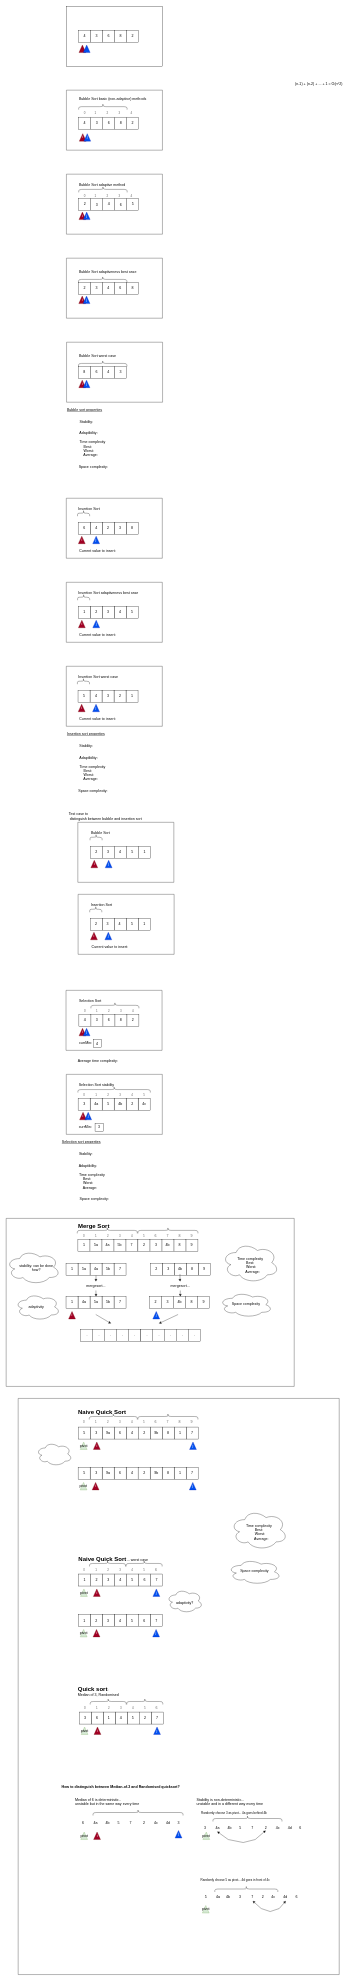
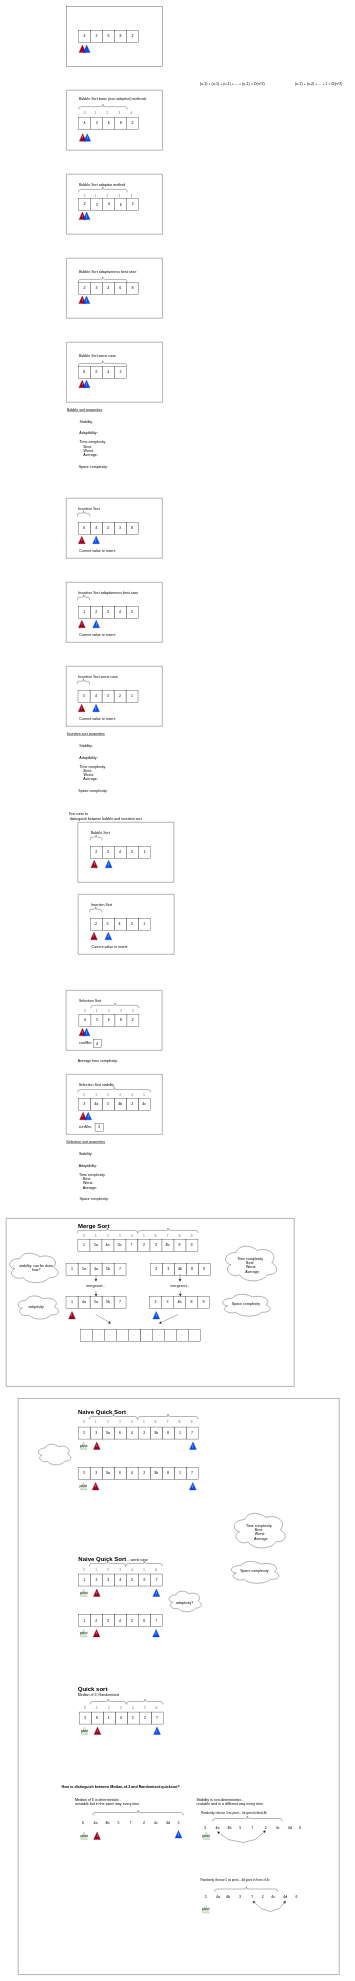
+ <mxCell id="67" value="&lt;div align=&quot;left&quot;&gt;(n-1) + (n-1) + (n-1) + ... + (n-1) = O(n^2)&lt;/div&gt;" style="text;html=1;align=left;verticalAlign=middle;resizable=0;points=[];autosize=1;strokeColor=none;fillColor=none;" parent="1" vertex="1"><mxGeometry x="664.05" y="265" width="240" height="30" as="geometry" /></mxCell>
- <mxCell id="392" value="&lt;u&gt;Selection sort properties&lt;br&gt;&lt;/u&gt;" style="text;html=1;align=left;verticalAlign=middle;resizable=0;points=[];autosize=1;strokeColor=none;fillColor=none;" vertex="1" parent="1"><mxGeometry x="204.3" y="3790" width="150" height="30" as="geometry" /></mxCell>
+ <mxCell id="392" value="&lt;u&gt;Selection sort properties&lt;br&gt;&lt;/u&gt;" style="text;html=1;align=left;verticalAlign=middle;resizable=0;points=[];autosize=1;strokeColor=none;fillColor=none;" vertex="1" parent="1"><mxGeometry x="219.3" y="3790" width="150" height="30" as="geometry" /></mxCell>
